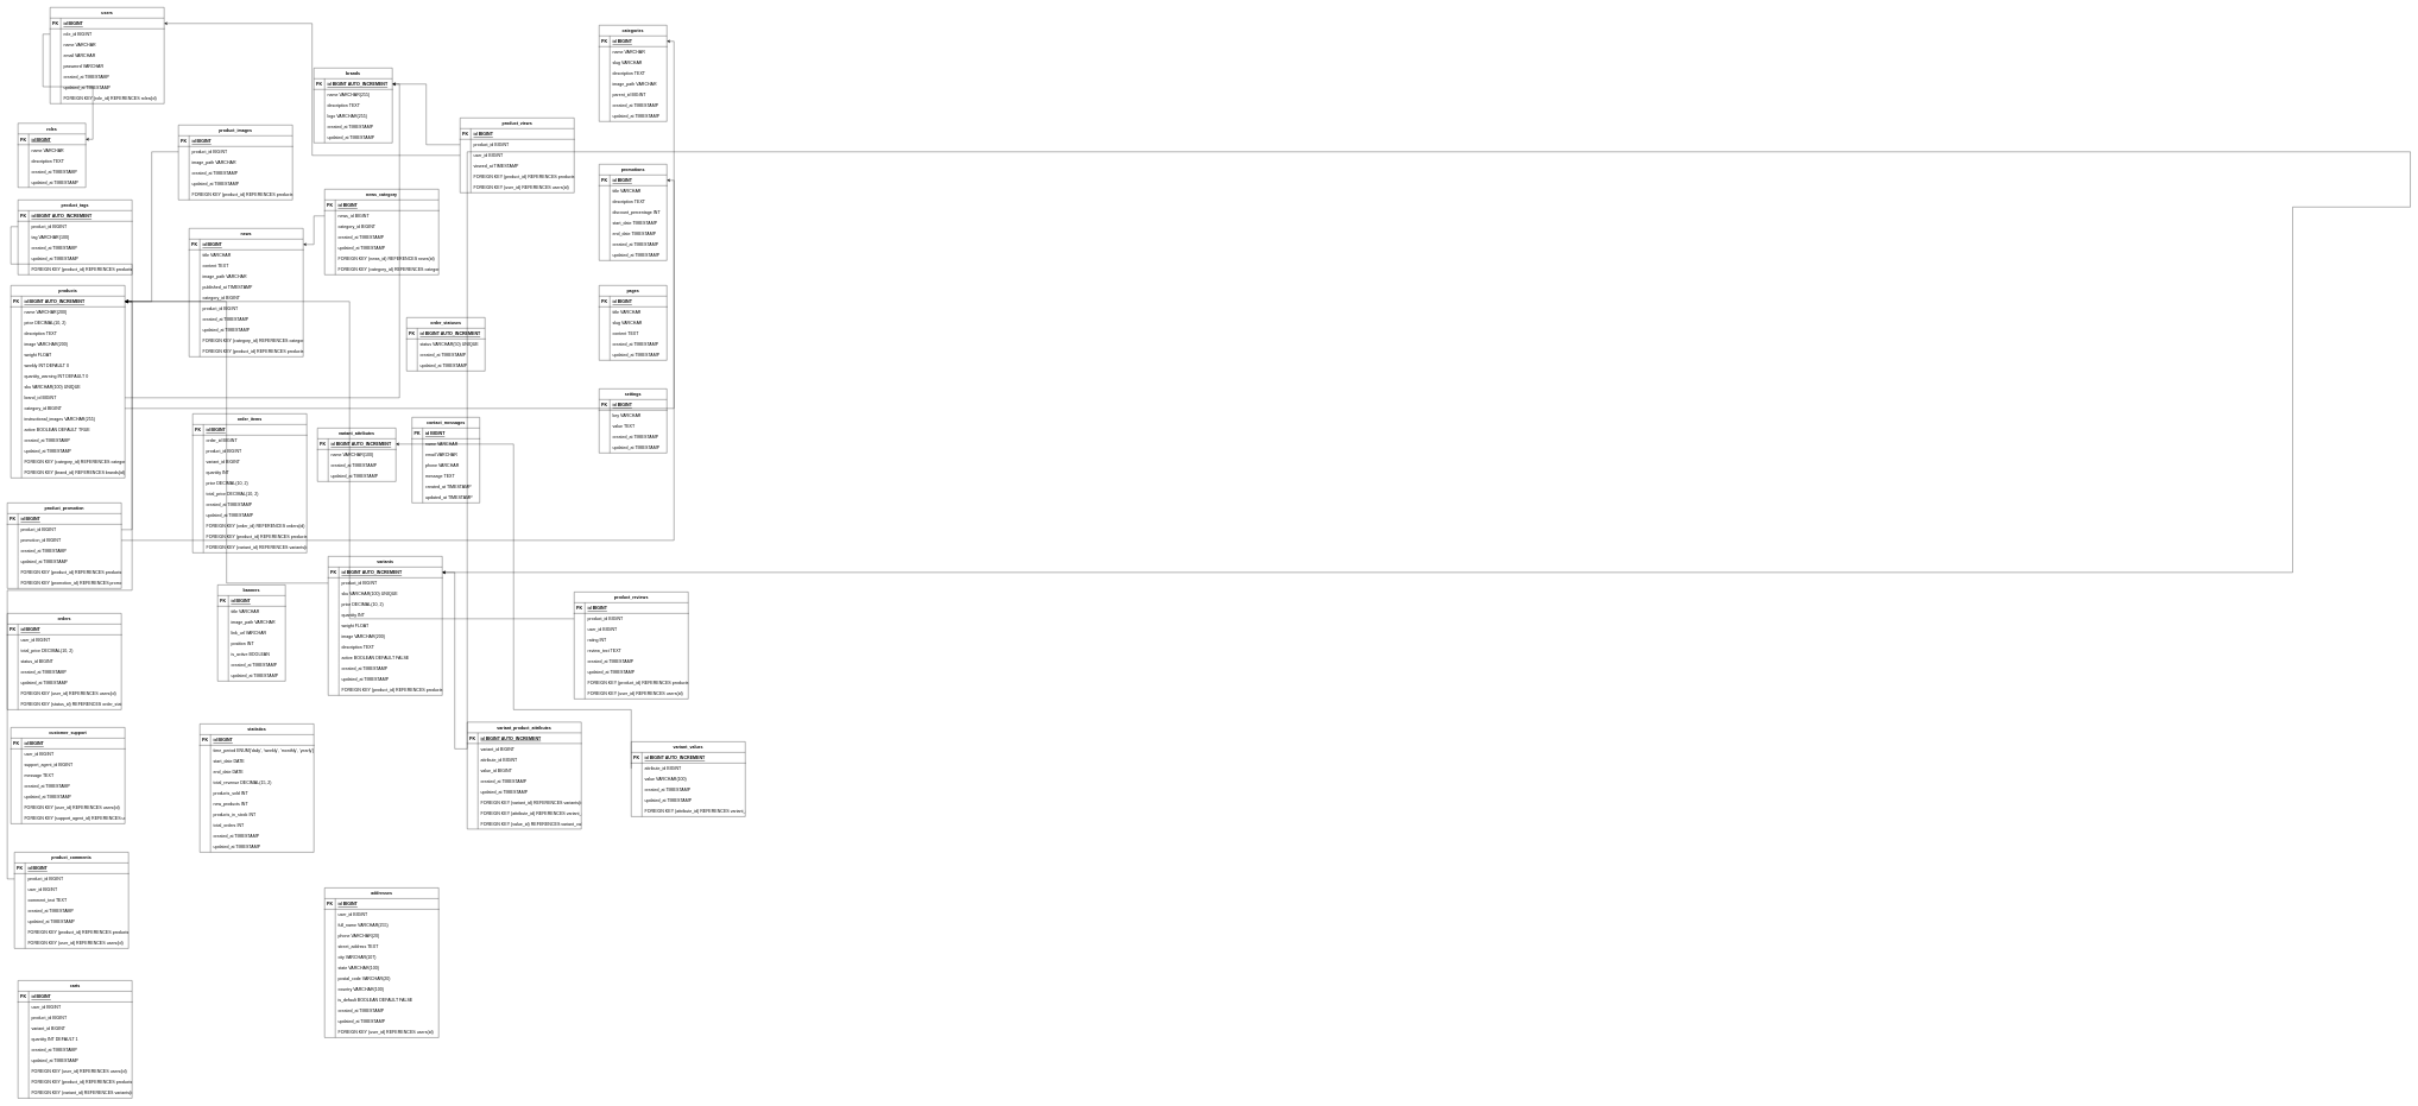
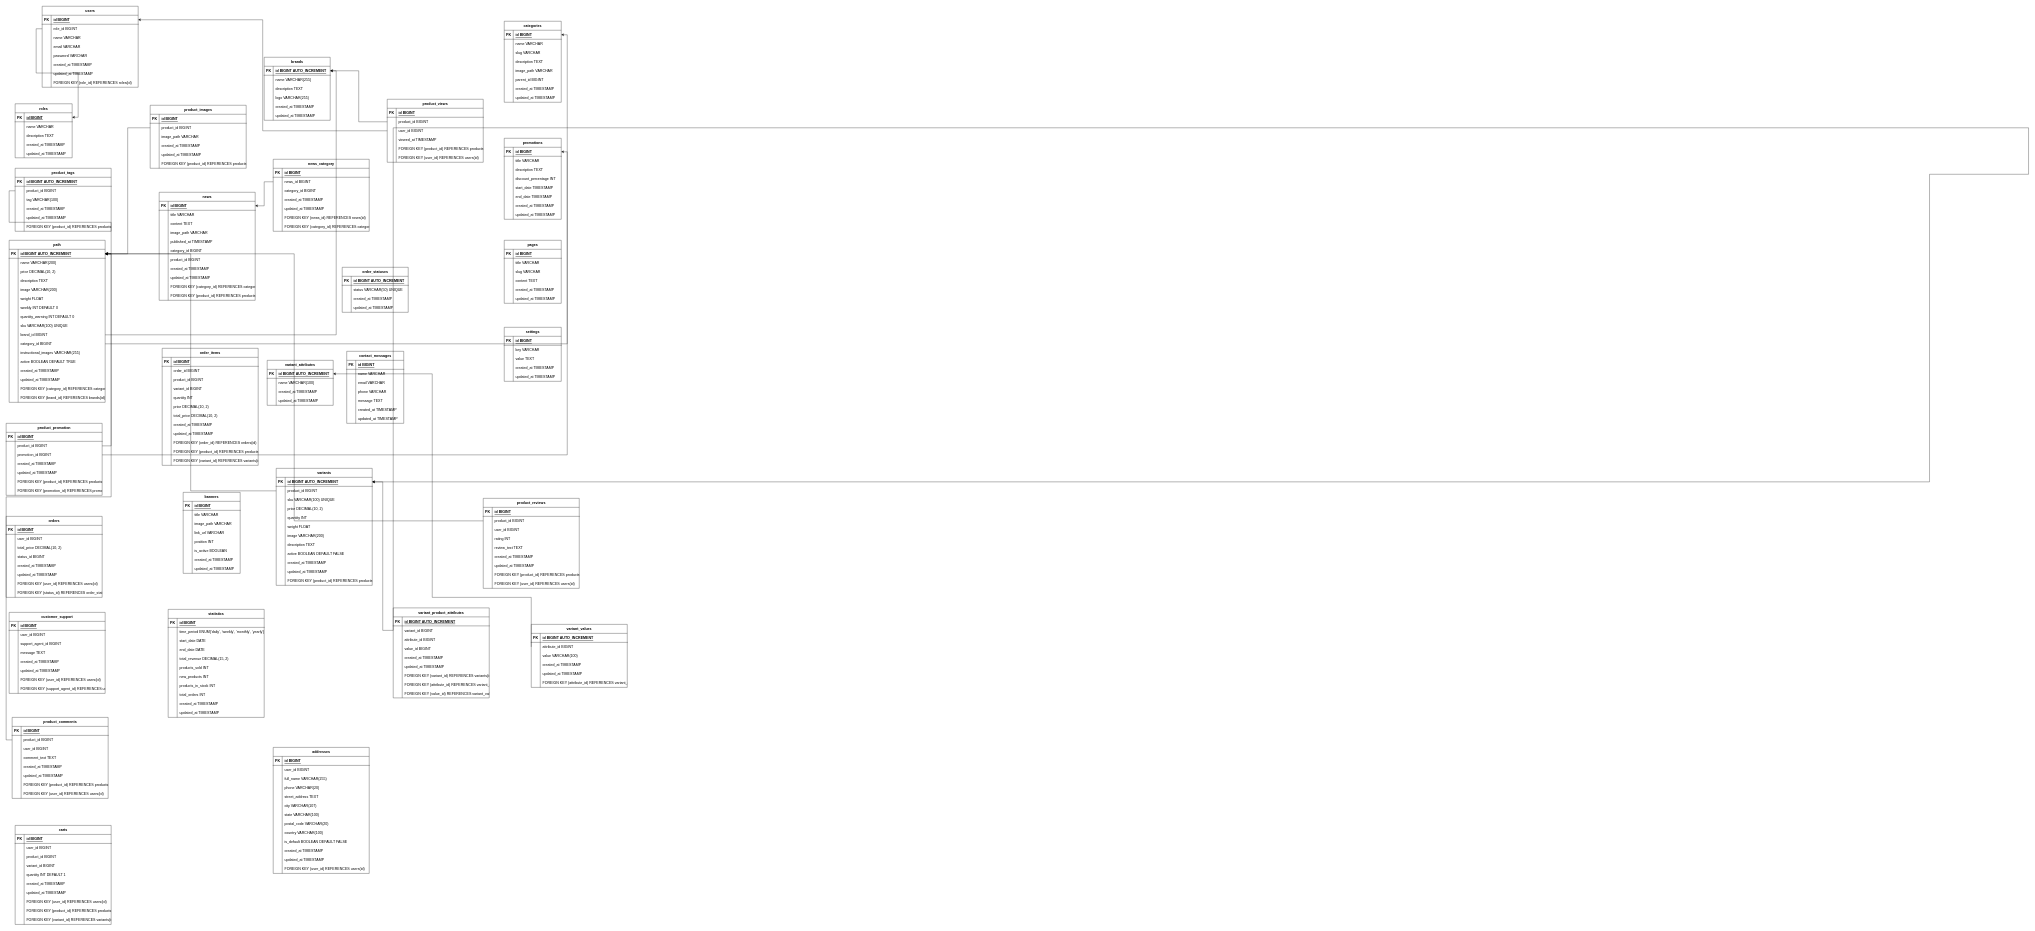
- <mxCell id="87" value="products" style="shape=table;startSize=30;container=1;collapsible=1;childLayout=tableLayout;fixedRows=1;rowLines=0;fontStyle=1;align=center;resizeLast=1;" parent="1" vertex="1"><mxGeometry x="30" y="800" width="320" height="540" as="geometry" /></mxCell>
+ <mxCell id="87" value="path" style="shape=table;startSize=30;container=1;collapsible=1;childLayout=tableLayout;fixedRows=1;rowLines=0;fontStyle=1;align=center;resizeLast=1;" parent="1" vertex="1"><mxGeometry x="30" y="800" width="320" height="540" as="geometry" /></mxCell>
